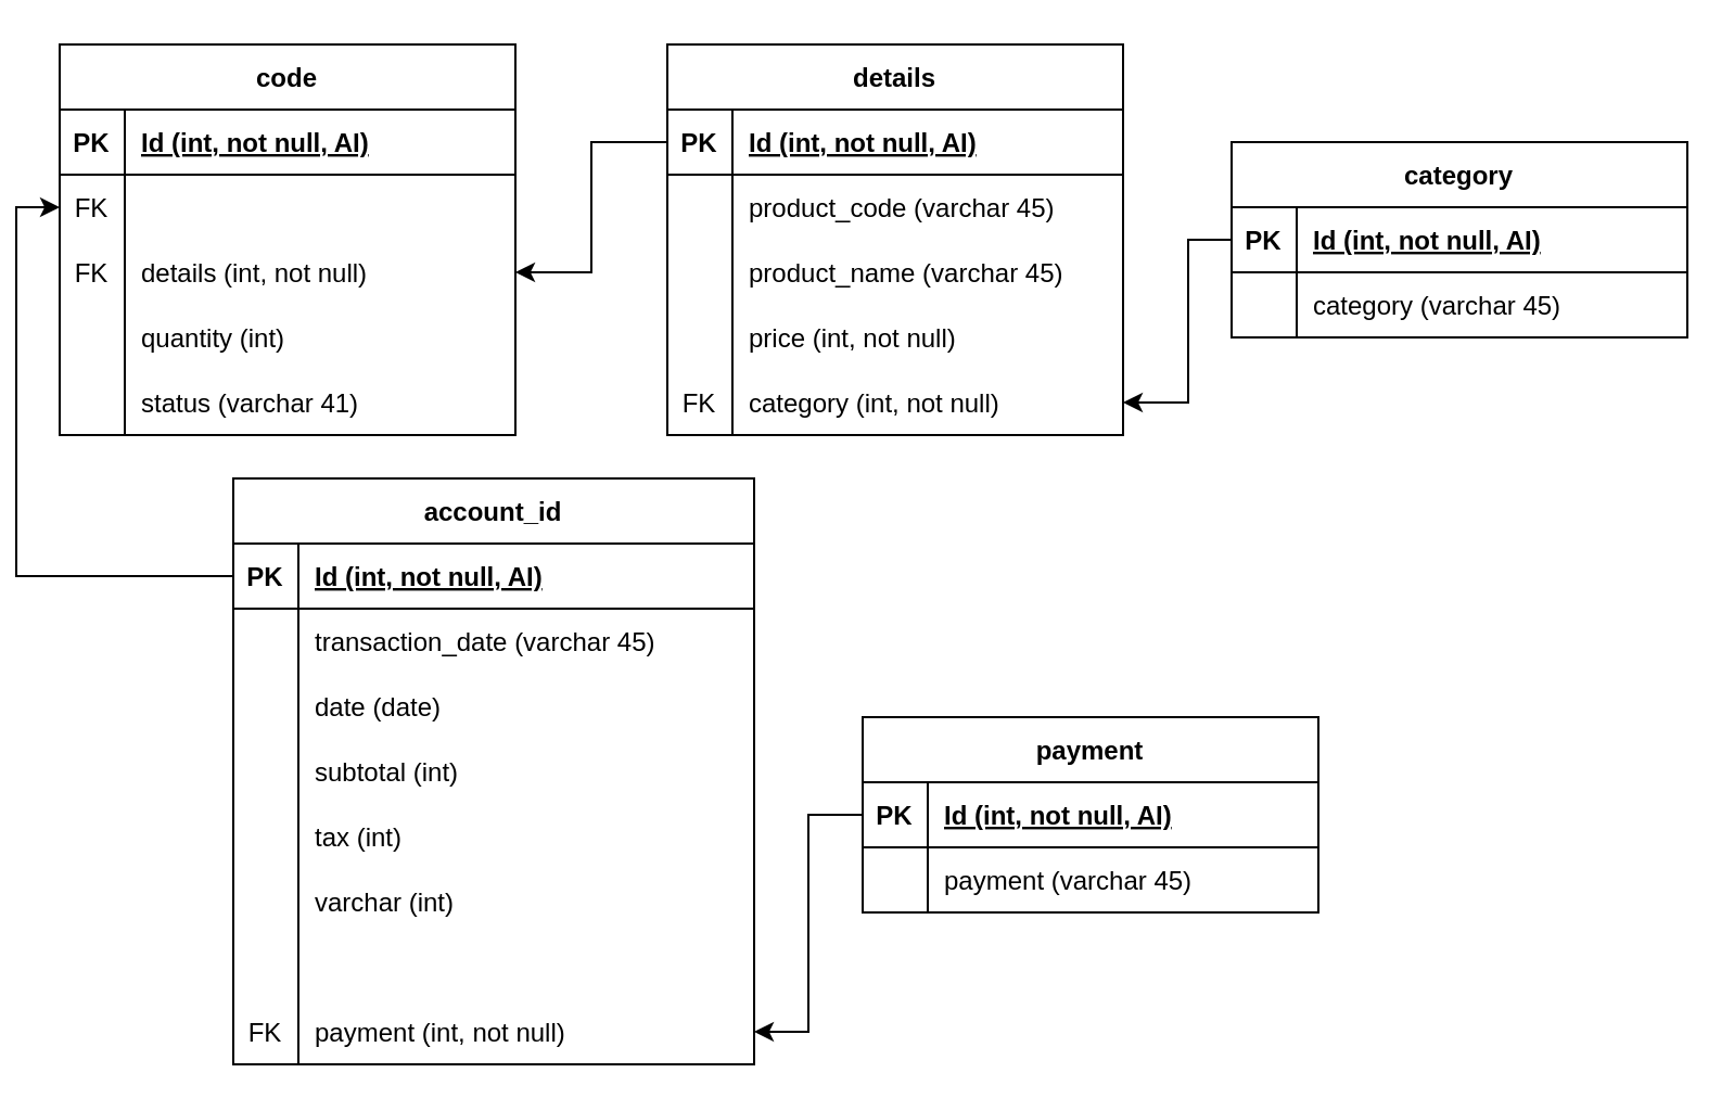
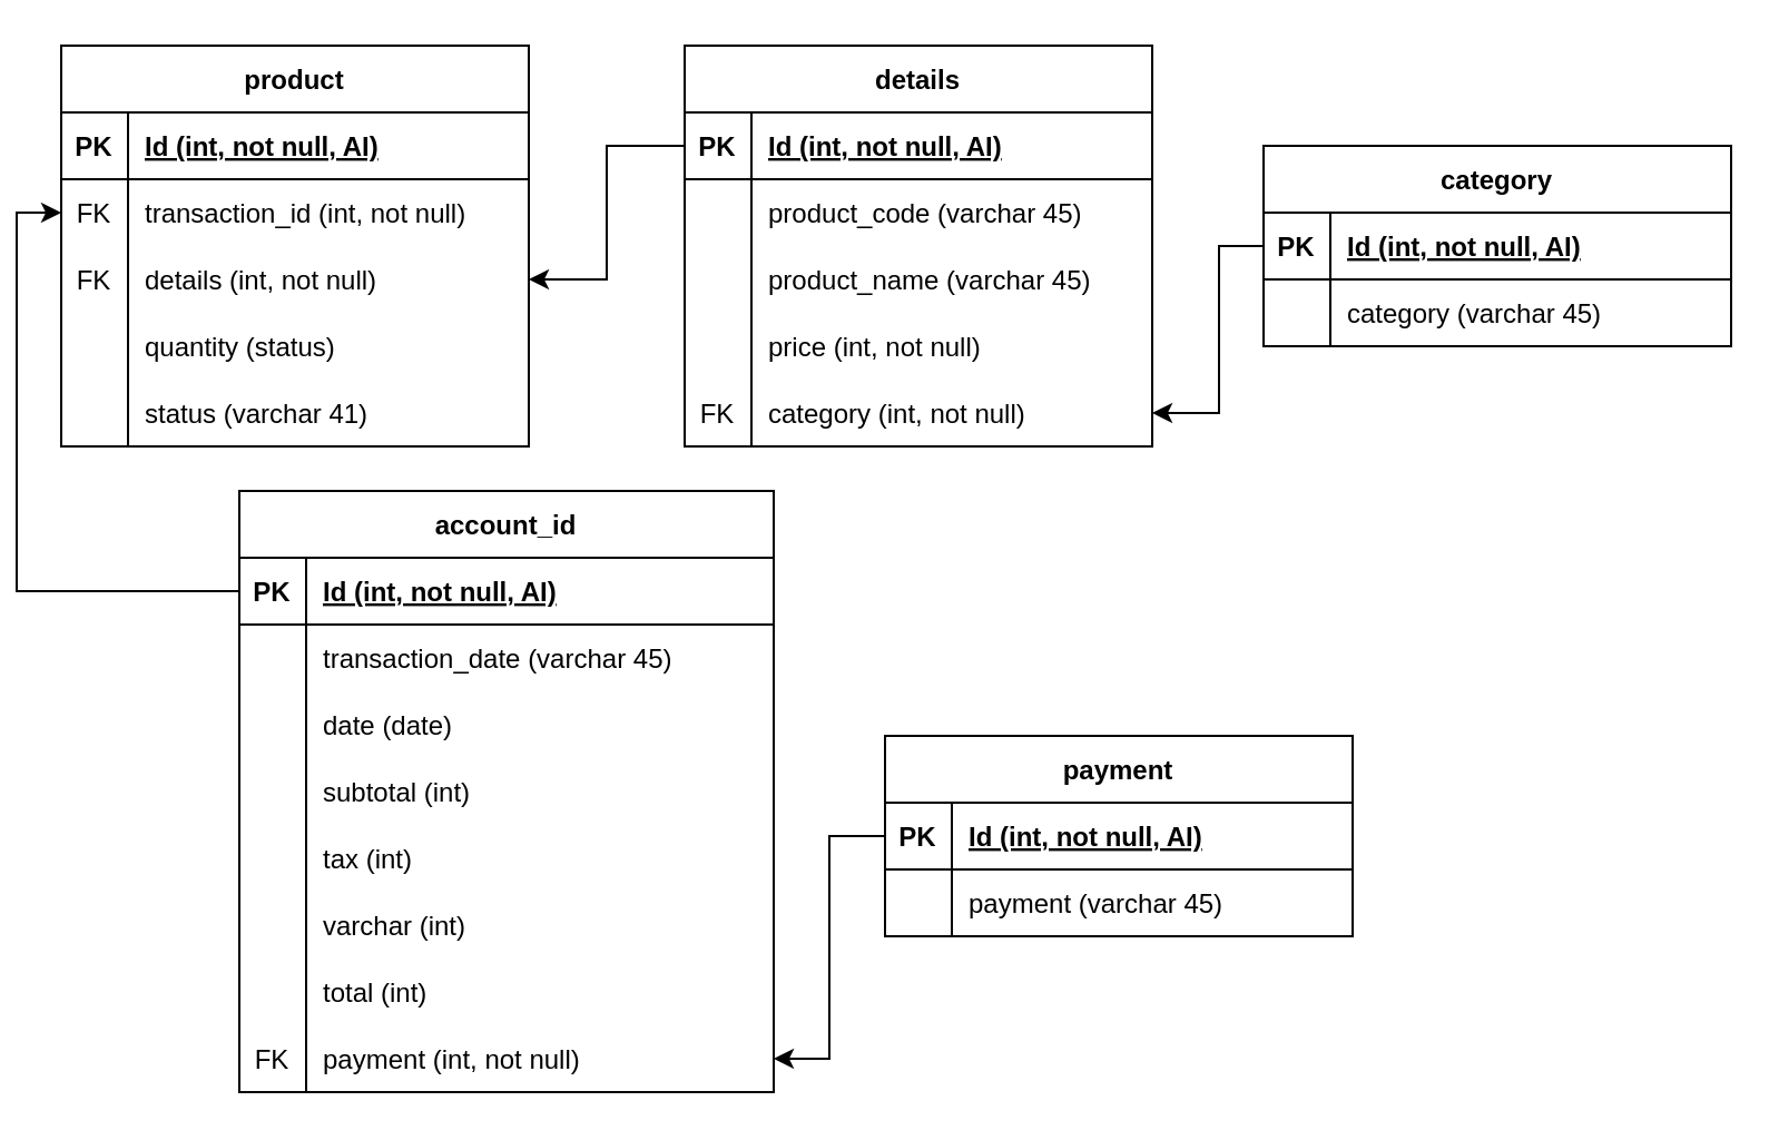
- <mxCell id="2" value="code" style="shape=table;startSize=30;container=1;collapsible=1;childLayout=tableLayout;fixedRows=1;rowLines=0;fontStyle=1;align=center;resizeLast=1;" vertex="1" parent="1"><mxGeometry x="20" y="20" width="210" height="180" as="geometry" /></mxCell>
+ <mxCell id="2" value="product" style="shape=table;startSize=30;container=1;collapsible=1;childLayout=tableLayout;fixedRows=1;rowLines=0;fontStyle=1;align=center;resizeLast=1;" vertex="1" parent="1"><mxGeometry x="20" y="20" width="210" height="180" as="geometry" /></mxCell>
+ <mxCell id="8" value="transaction_id (int, not null)" style="shape=partialRectangle;connectable=0;fillColor=none;top=0;left=0;bottom=0;right=0;align=left;spacingLeft=6;overflow=hidden;" vertex="1" parent="6"><mxGeometry x="30" width="180" height="30" as="geometry" /></mxCell>
- <mxCell id="14" value="quantity (int)" style="shape=partialRectangle;connectable=0;fillColor=none;top=0;left=0;bottom=0;right=0;align=left;spacingLeft=6;overflow=hidden;" vertex="1" parent="12"><mxGeometry x="30" width="180" height="30" as="geometry" /></mxCell>
+ <mxCell id="14" value="quantity (status)" style="shape=partialRectangle;connectable=0;fillColor=none;top=0;left=0;bottom=0;right=0;align=left;spacingLeft=6;overflow=hidden;" vertex="1" parent="12"><mxGeometry x="30" width="180" height="30" as="geometry" /></mxCell>
+ <mxCell id="55" value="total (int)" style="shape=partialRectangle;connectable=0;fillColor=none;top=0;left=0;bottom=0;right=0;align=left;spacingLeft=6;overflow=hidden;" vertex="1" parent="53"><mxGeometry x="30" width="210" height="30" as="geometry" /></mxCell>
